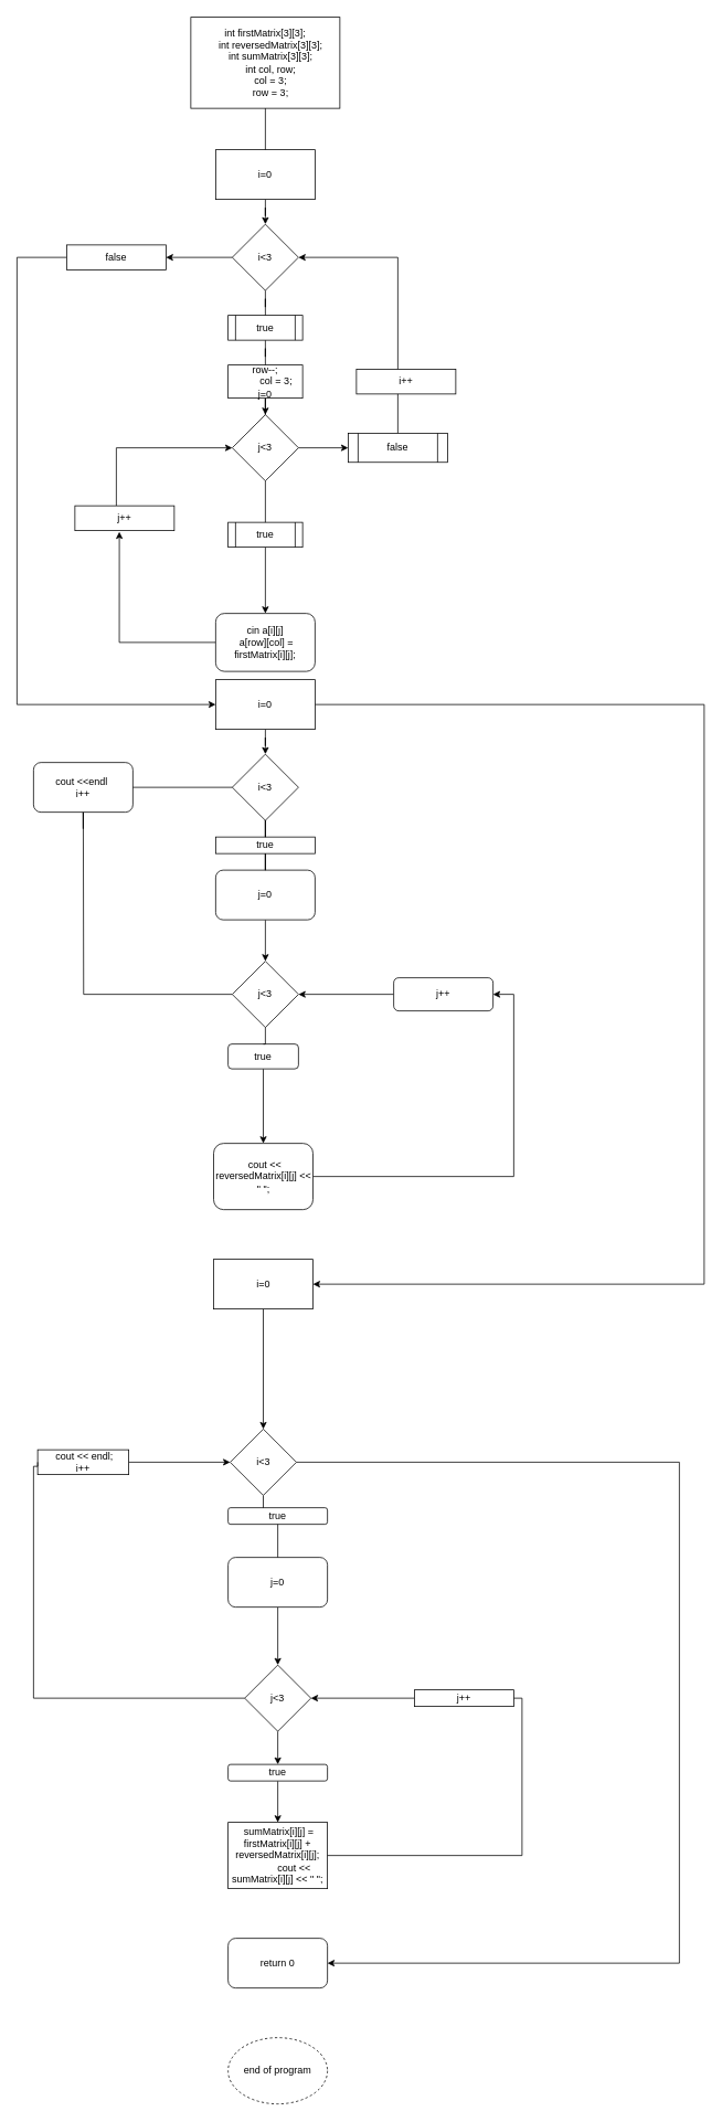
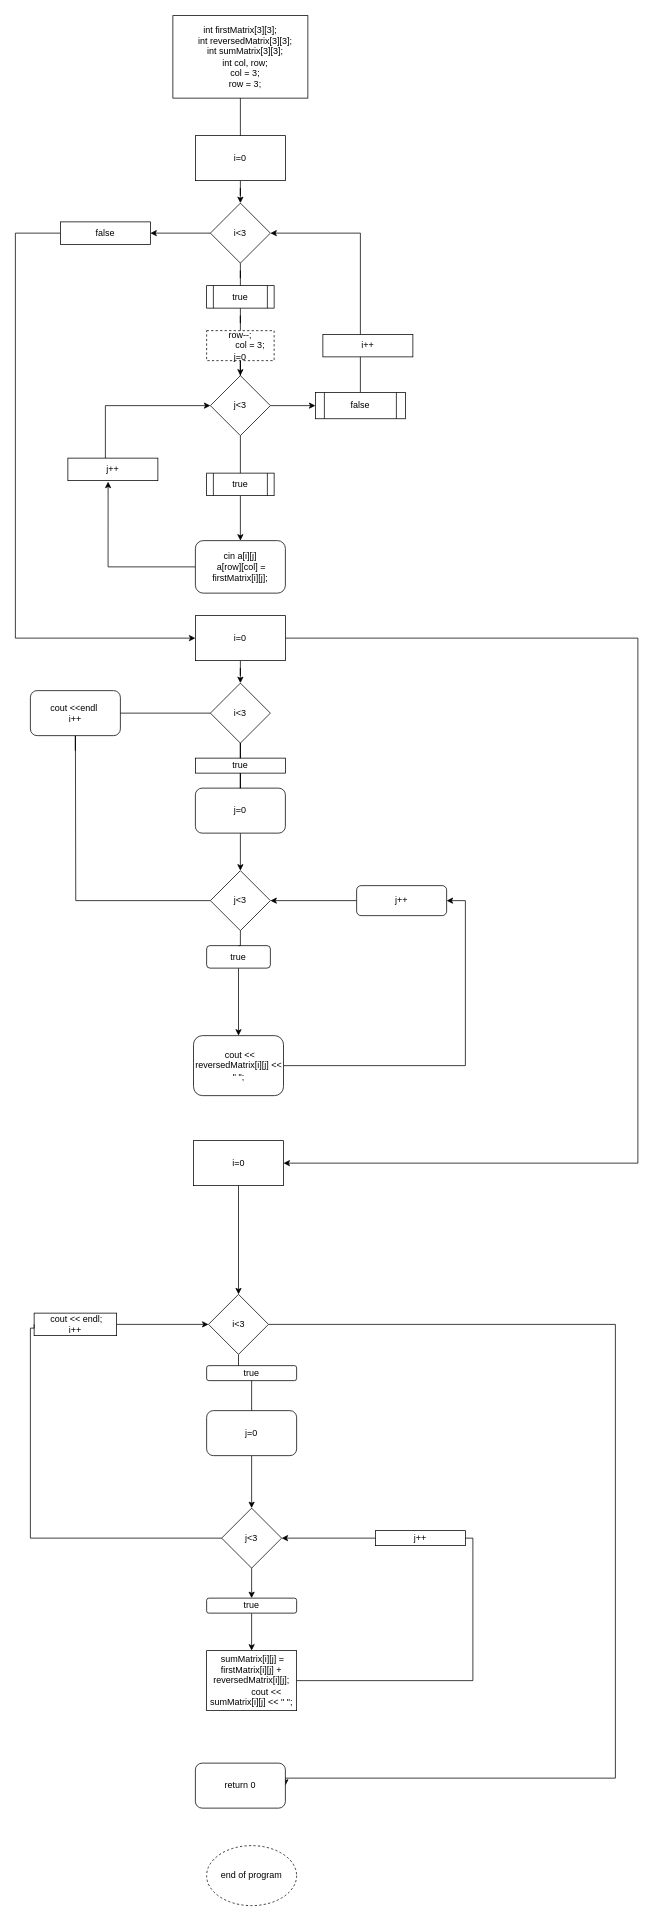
- <mxCell id="21" value="&lt;div&gt;row--;&lt;/div&gt;&lt;div&gt;&amp;nbsp; &amp;nbsp; &amp;nbsp; &amp;nbsp; col = 3;&lt;/div&gt;&lt;div&gt;j=0&lt;/div&gt;" style="rounded=0;whiteSpace=wrap;html=1;" vertex="1" parent="1"><mxGeometry x="275" y="440" width="90" height="40" as="geometry" /></mxCell>
+ <mxCell id="21" value="&lt;div&gt;row--;&lt;/div&gt;&lt;div&gt;&amp;nbsp; &amp;nbsp; &amp;nbsp; &amp;nbsp; col = 3;&lt;/div&gt;&lt;div&gt;j=0&lt;/div&gt;" style="rounded=0;whiteSpace=wrap;html=1;dashed=1;" vertex="1" parent="1"><mxGeometry x="275" y="440" width="90" height="40" as="geometry" /></mxCell>
- <mxCell id="16" value="cin a[i][j]&lt;br&gt;&amp;nbsp;a[row][col] = firstMatrix[i][j];" style="rounded=1;whiteSpace=wrap;html=1;" vertex="1" parent="1"><mxGeometry x="260" y="740" width="120" height="70" as="geometry" /></mxCell>
+ <mxCell id="16" value="cin a[i][j]&lt;br&gt;&amp;nbsp;a[row][col] = firstMatrix[i][j];" style="rounded=1;whiteSpace=wrap;html=1;" vertex="1" parent="1"><mxGeometry x="260" y="720" width="120" height="70" as="geometry" /></mxCell>
- <mxCell id="66" value="return 0" style="rounded=1;whiteSpace=wrap;html=1;" vertex="1" parent="1"><mxGeometry x="275" y="2340" width="120" height="60" as="geometry" /></mxCell>
+ <mxCell id="66" value="return 0" style="rounded=1;whiteSpace=wrap;html=1;" vertex="1" parent="1"><mxGeometry x="260" y="2350" width="120" height="60" as="geometry" /></mxCell>
